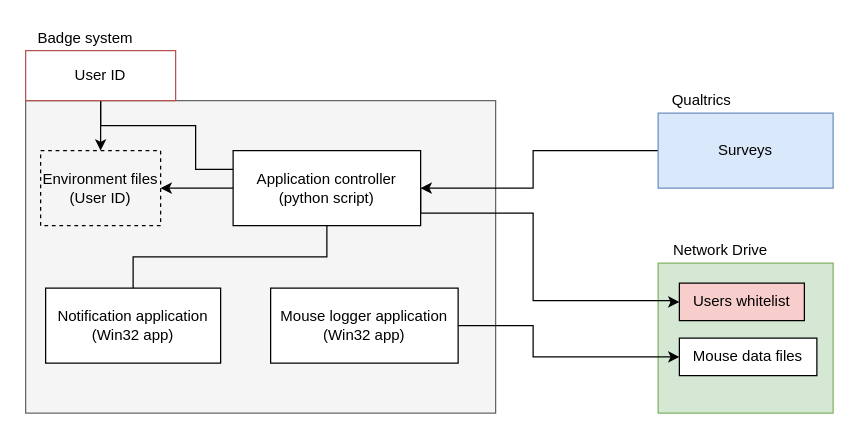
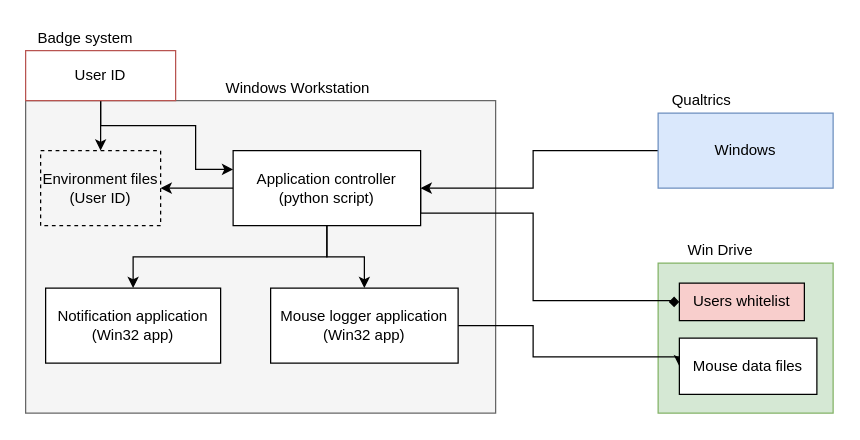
+ <mxCell id="4" value="Windows Workstation" style="text;html=1;strokeColor=none;fillColor=none;align=center;verticalAlign=middle;whiteSpace=wrap;rounded=0;" parent="1" vertex="1"><mxGeometry x="176" y="60" width="124" height="20" as="geometry" /></mxCell>
- <mxCell id="19" value="Surveys" style="rounded=0;whiteSpace=wrap;html=1;strokeColor=#6c8ebf;fillColor=#dae8fc;" parent="1" vertex="1"><mxGeometry x="526" y="90" width="140" height="60" as="geometry" /></mxCell>
+ <mxCell id="19" value="Windows" style="rounded=0;whiteSpace=wrap;html=1;strokeColor=#6c8ebf;fillColor=#dae8fc;" parent="1" vertex="1"><mxGeometry x="526" y="90" width="140" height="60" as="geometry" /></mxCell>
- <mxCell id="6" style="edgeStyle=orthogonalEdgeStyle;rounded=0;orthogonalLoop=1;jettySize=auto;html=1;exitX=0.5;exitY=1;exitDx=0;exitDy=0;entryX=0;entryY=0.25;entryDx=0;entryDy=0;endArrow=none;" edge="1" parent="1" source="7" target="15"><mxGeometry relative="1" as="geometry"><Array as="points"><mxPoint x="80" y="100" /><mxPoint x="156" y="100" /><mxPoint x="156" y="135" /></Array></mxGeometry></mxCell>
+ <mxCell id="6" style="edgeStyle=orthogonalEdgeStyle;rounded=0;orthogonalLoop=1;jettySize=auto;html=1;exitX=0.5;exitY=1;exitDx=0;exitDy=0;entryX=0;entryY=0.25;entryDx=0;entryDy=0;" edge="1" parent="1" source="7" target="15"><mxGeometry relative="1" as="geometry"><Array as="points"><mxPoint x="80" y="100" /><mxPoint x="156" y="100" /><mxPoint x="156" y="135" /></Array></mxGeometry></mxCell>
- <mxCell id="21" value="Network Drive" style="text;html=1;strokeColor=none;fillColor=none;align=center;verticalAlign=middle;whiteSpace=wrap;rounded=0;" parent="1" vertex="1"><mxGeometry x="526" y="190" width="100" height="20" as="geometry" /></mxCell>
+ <mxCell id="21" value="Win Drive" style="text;html=1;strokeColor=none;fillColor=none;align=center;verticalAlign=middle;whiteSpace=wrap;rounded=0;" parent="1" vertex="1"><mxGeometry x="526" y="190" width="100" height="20" as="geometry" /></mxCell>
+ <mxCell id="11" style="edgeStyle=orthogonalEdgeStyle;rounded=0;orthogonalLoop=1;jettySize=auto;html=1;exitX=0.5;exitY=1;exitDx=0;exitDy=0;" parent="1" source="15" target="18" edge="1"><mxGeometry relative="1" as="geometry" /></mxCell>
- <mxCell id="10" style="edgeStyle=orthogonalEdgeStyle;rounded=0;orthogonalLoop=1;jettySize=auto;html=1;exitX=0.5;exitY=1;exitDx=0;exitDy=0;endArrow=none;" parent="1" source="15" target="16" edge="1"><mxGeometry relative="1" as="geometry" /></mxCell>
+ <mxCell id="10" style="edgeStyle=orthogonalEdgeStyle;rounded=0;orthogonalLoop=1;jettySize=auto;html=1;exitX=0.5;exitY=1;exitDx=0;exitDy=0;" parent="1" source="15" target="16" edge="1"><mxGeometry relative="1" as="geometry" /></mxCell>
- <mxCell id="14" style="edgeStyle=orthogonalEdgeStyle;rounded=0;orthogonalLoop=1;jettySize=auto;html=1;exitX=1;exitY=0.5;exitDx=0;exitDy=0;entryX=0;entryY=0.5;entryDx=0;entryDy=0;" parent="1" source="15" target="22" edge="1"><mxGeometry relative="1" as="geometry"><Array as="points"><mxPoint x="336" y="170" /><mxPoint x="426" y="170" /><mxPoint x="426" y="240" /><mxPoint x="536" y="240" /><mxPoint x="536" y="241" /></Array></mxGeometry></mxCell>
+ <mxCell id="14" style="edgeStyle=orthogonalEdgeStyle;rounded=0;orthogonalLoop=1;jettySize=auto;html=1;exitX=1;exitY=0.5;exitDx=0;exitDy=0;entryX=0;entryY=0.5;entryDx=0;entryDy=0;endArrow=diamond;" parent="1" source="15" target="22" edge="1"><mxGeometry relative="1" as="geometry"><Array as="points"><mxPoint x="336" y="170" /><mxPoint x="426" y="170" /><mxPoint x="426" y="240" /><mxPoint x="536" y="240" /><mxPoint x="536" y="241" /></Array></mxGeometry></mxCell>
- <mxCell id="23" value="Mouse data files" style="rounded=0;whiteSpace=wrap;html=1;strokeColor=#000000;" parent="1" vertex="1"><mxGeometry x="543" y="270" width="110" height="30" as="geometry" /></mxCell>
+ <mxCell id="23" value="Mouse data files" style="rounded=0;whiteSpace=wrap;html=1;strokeColor=#000000;" parent="1" vertex="1"><mxGeometry x="543" y="270" width="110" height="45" as="geometry" /></mxCell>
